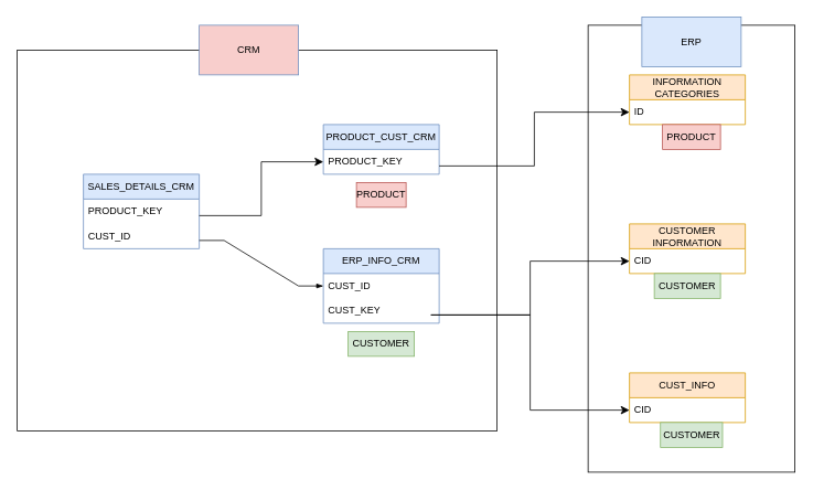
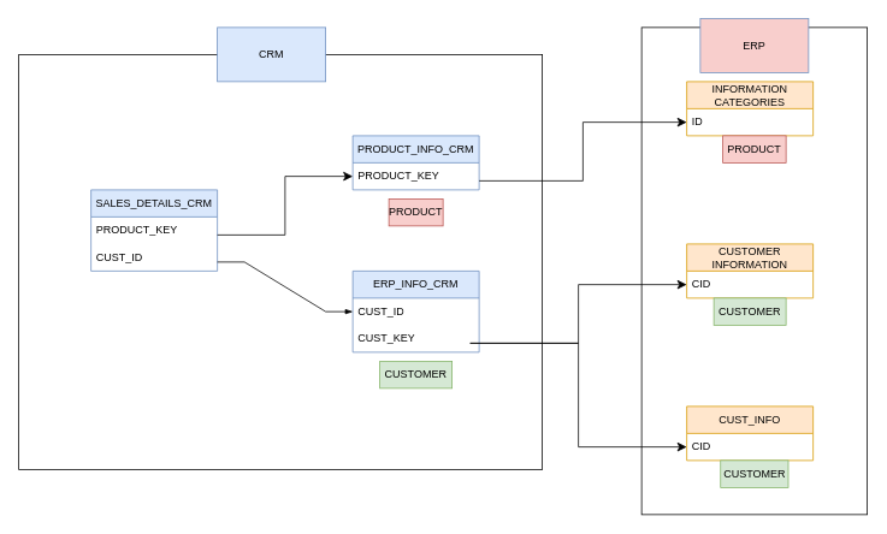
- <mxCell id="24" value="ERP" style="rounded=0;whiteSpace=wrap;html=1;fillColor=#dae8fc;strokeColor=#6c8ebf;" parent="1" vertex="1"><mxGeometry x="775" width="120" height="60" as="geometry" y="20" /></mxCell>
+ <mxCell id="24" value="ERP" style="rounded=0;whiteSpace=wrap;html=1;fillColor=#f8cecc;strokeColor=#6c8ebf;" parent="1" vertex="1"><mxGeometry x="775" width="120" height="60" as="geometry" y="20" /></mxCell>
- <mxCell id="22" value="CRM" style="rounded=0;whiteSpace=wrap;html=1;fillColor=#f8cecc;strokeColor=#6c8ebf;" parent="1" vertex="1"><mxGeometry x="240" y="30" width="120" height="60" as="geometry" /></mxCell>
+ <mxCell id="22" value="CRM" style="rounded=0;whiteSpace=wrap;html=1;fillColor=#dae8fc;strokeColor=#6c8ebf;" parent="1" vertex="1"><mxGeometry x="240" y="30" width="120" height="60" as="geometry" /></mxCell>
- <mxCell id="7" value="PRODUCT_CUST_CRM" style="swimlane;fontStyle=0;childLayout=stackLayout;horizontal=1;startSize=30;horizontalStack=0;resizeParent=1;resizeParentMax=0;resizeLast=0;collapsible=1;marginBottom=0;whiteSpace=wrap;html=1;fillColor=#dae8fc;strokeColor=#6c8ebf;" parent="1" vertex="1"><mxGeometry x="390" y="150" width="140" height="60" as="geometry" /></mxCell>
+ <mxCell id="7" value="PRODUCT_INFO_CRM" style="swimlane;fontStyle=0;childLayout=stackLayout;horizontal=1;startSize=30;horizontalStack=0;resizeParent=1;resizeParentMax=0;resizeLast=0;collapsible=1;marginBottom=0;whiteSpace=wrap;html=1;fillColor=#dae8fc;strokeColor=#6c8ebf;" parent="1" vertex="1"><mxGeometry x="390" y="150" width="140" height="60" as="geometry" /></mxCell>
